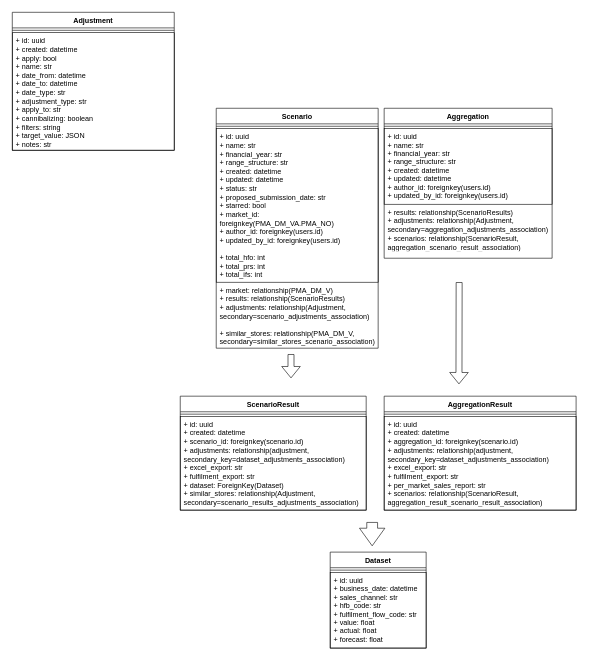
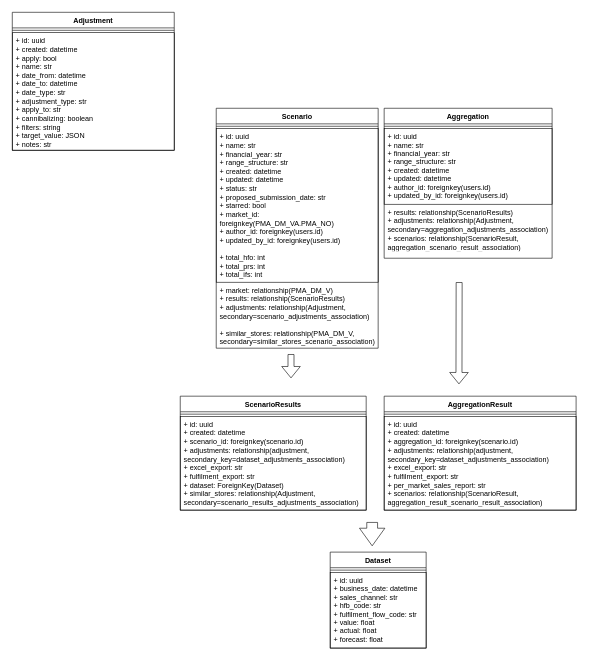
- <mxCell id="2" value="ScenarioResult" style="swimlane;fontStyle=1;align=center;verticalAlign=top;childLayout=stackLayout;horizontal=1;startSize=26;horizontalStack=0;resizeParent=1;resizeParentMax=0;resizeLast=0;collapsible=1;marginBottom=0;whiteSpace=wrap;" parent="1" vertex="1"><mxGeometry x="300" y="660" width="310" height="190" as="geometry" /></mxCell>
+ <mxCell id="2" value="ScenarioResults" style="swimlane;fontStyle=1;align=center;verticalAlign=top;childLayout=stackLayout;horizontal=1;startSize=26;horizontalStack=0;resizeParent=1;resizeParentMax=0;resizeLast=0;collapsible=1;marginBottom=0;whiteSpace=wrap;" parent="1" vertex="1"><mxGeometry x="300" y="660" width="310" height="190" as="geometry" /></mxCell>
